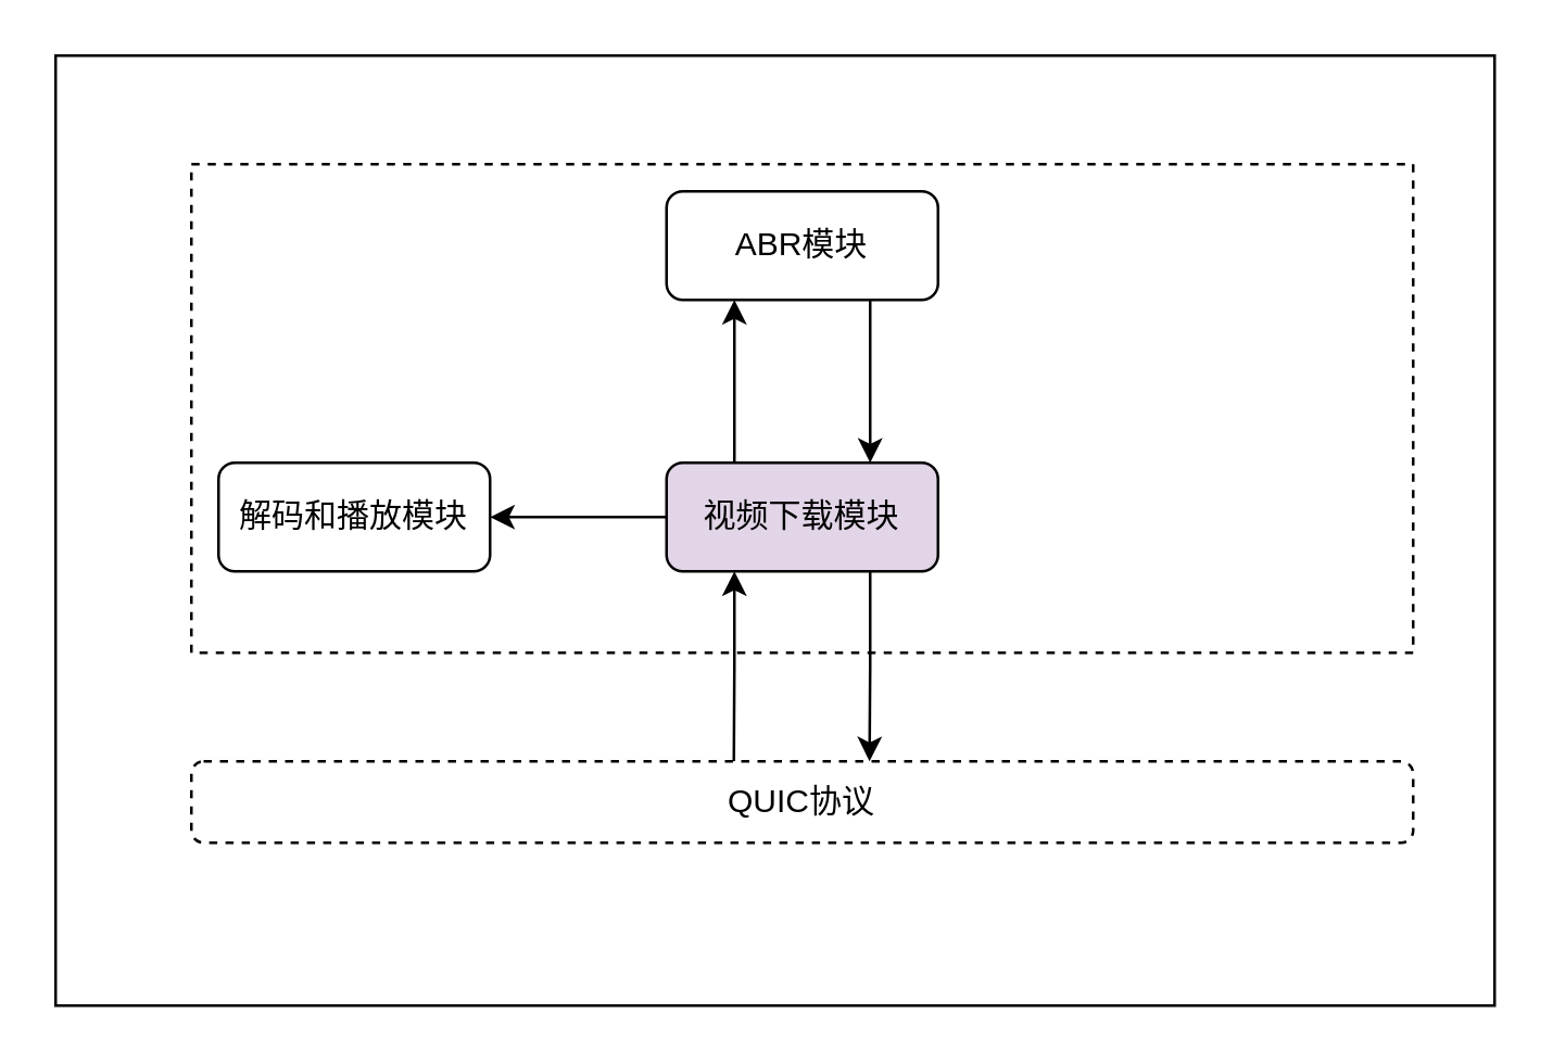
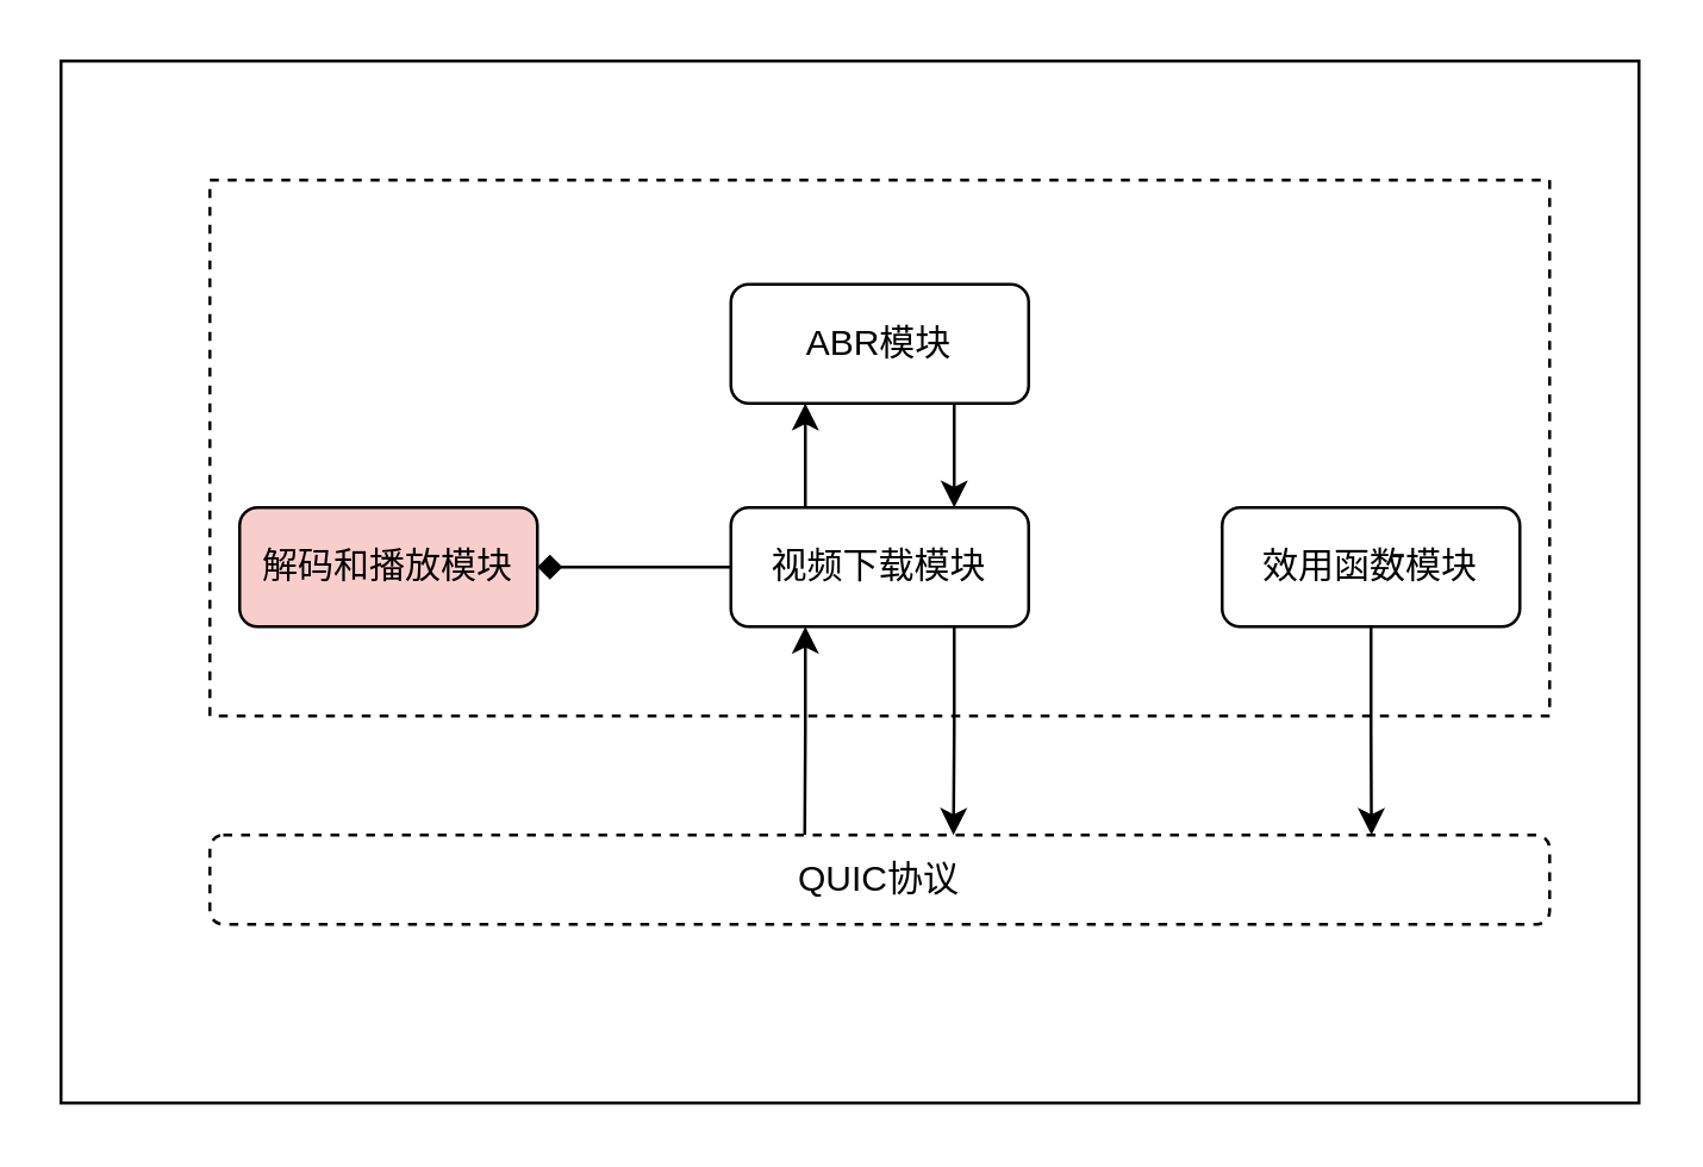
- <mxCell id="6" value="ABR模块" style="rounded=1;whiteSpace=wrap;html=1;" vertex="1" parent="1"><mxGeometry x="245" y="70" width="100" height="40" as="geometry" /></mxCell>
+ <mxCell id="6" value="ABR模块" style="rounded=1;whiteSpace=wrap;html=1;" vertex="1" parent="1"><mxGeometry x="245" y="95" width="100" height="40" as="geometry" /></mxCell>
- <mxCell id="11" value="解码和播放模块" style="rounded=1;whiteSpace=wrap;html=1;" vertex="1" parent="1"><mxGeometry x="80" y="170" width="100" height="40" as="geometry" /></mxCell>
+ <mxCell id="11" value="解码和播放模块" style="rounded=1;whiteSpace=wrap;html=1;fillColor=#f8cecc;" vertex="1" parent="1"><mxGeometry x="80" y="170" width="100" height="40" as="geometry" /></mxCell>
- <mxCell id="7" style="edgeStyle=orthogonalEdgeStyle;rounded=0;orthogonalLoop=1;jettySize=auto;html=1;" edge="1" parent="1" source="10" target="11"><mxGeometry relative="1" as="geometry" /></mxCell>
+ <mxCell id="7" style="edgeStyle=orthogonalEdgeStyle;rounded=0;orthogonalLoop=1;jettySize=auto;html=1;endArrow=diamond;" edge="1" parent="1" source="10" target="11"><mxGeometry relative="1" as="geometry" /></mxCell>
- <mxCell id="10" value="视频下载模块" style="rounded=1;whiteSpace=wrap;html=1;fillColor=#e1d5e7;" vertex="1" parent="1"><mxGeometry x="245" y="170" width="100" height="40" as="geometry" /></mxCell>
+ <mxCell id="10" value="视频下载模块" style="rounded=1;whiteSpace=wrap;html=1;" vertex="1" parent="1"><mxGeometry x="245" y="170" width="100" height="40" as="geometry" /></mxCell>
+ <mxCell id="13" value="效用函数模块" style="rounded=1;whiteSpace=wrap;html=1;" vertex="1" parent="1"><mxGeometry x="410" y="170" width="100" height="40" as="geometry" /></mxCell>
+ <mxCell id="12" style="edgeStyle=orthogonalEdgeStyle;rounded=0;orthogonalLoop=1;jettySize=auto;html=1;entryX=0.867;entryY=0;entryDx=0;entryDy=0;entryPerimeter=0;startArrow=none;startFill=0;endArrow=classic;endFill=1;" edge="1" parent="1" source="13" target="14"><mxGeometry relative="1" as="geometry" /></mxCell>
